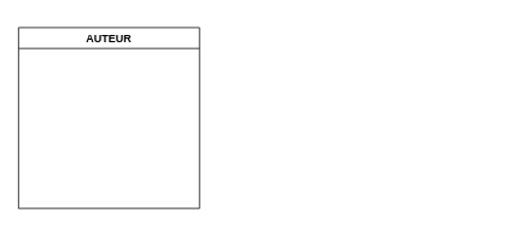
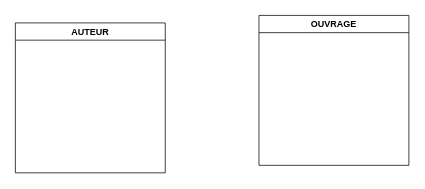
+ <mxCell id="3" value="OUVRAGE" style="swimlane;" vertex="1" parent="1"><mxGeometry x="345" y="20" width="200" height="200" as="geometry" /></mxCell>
